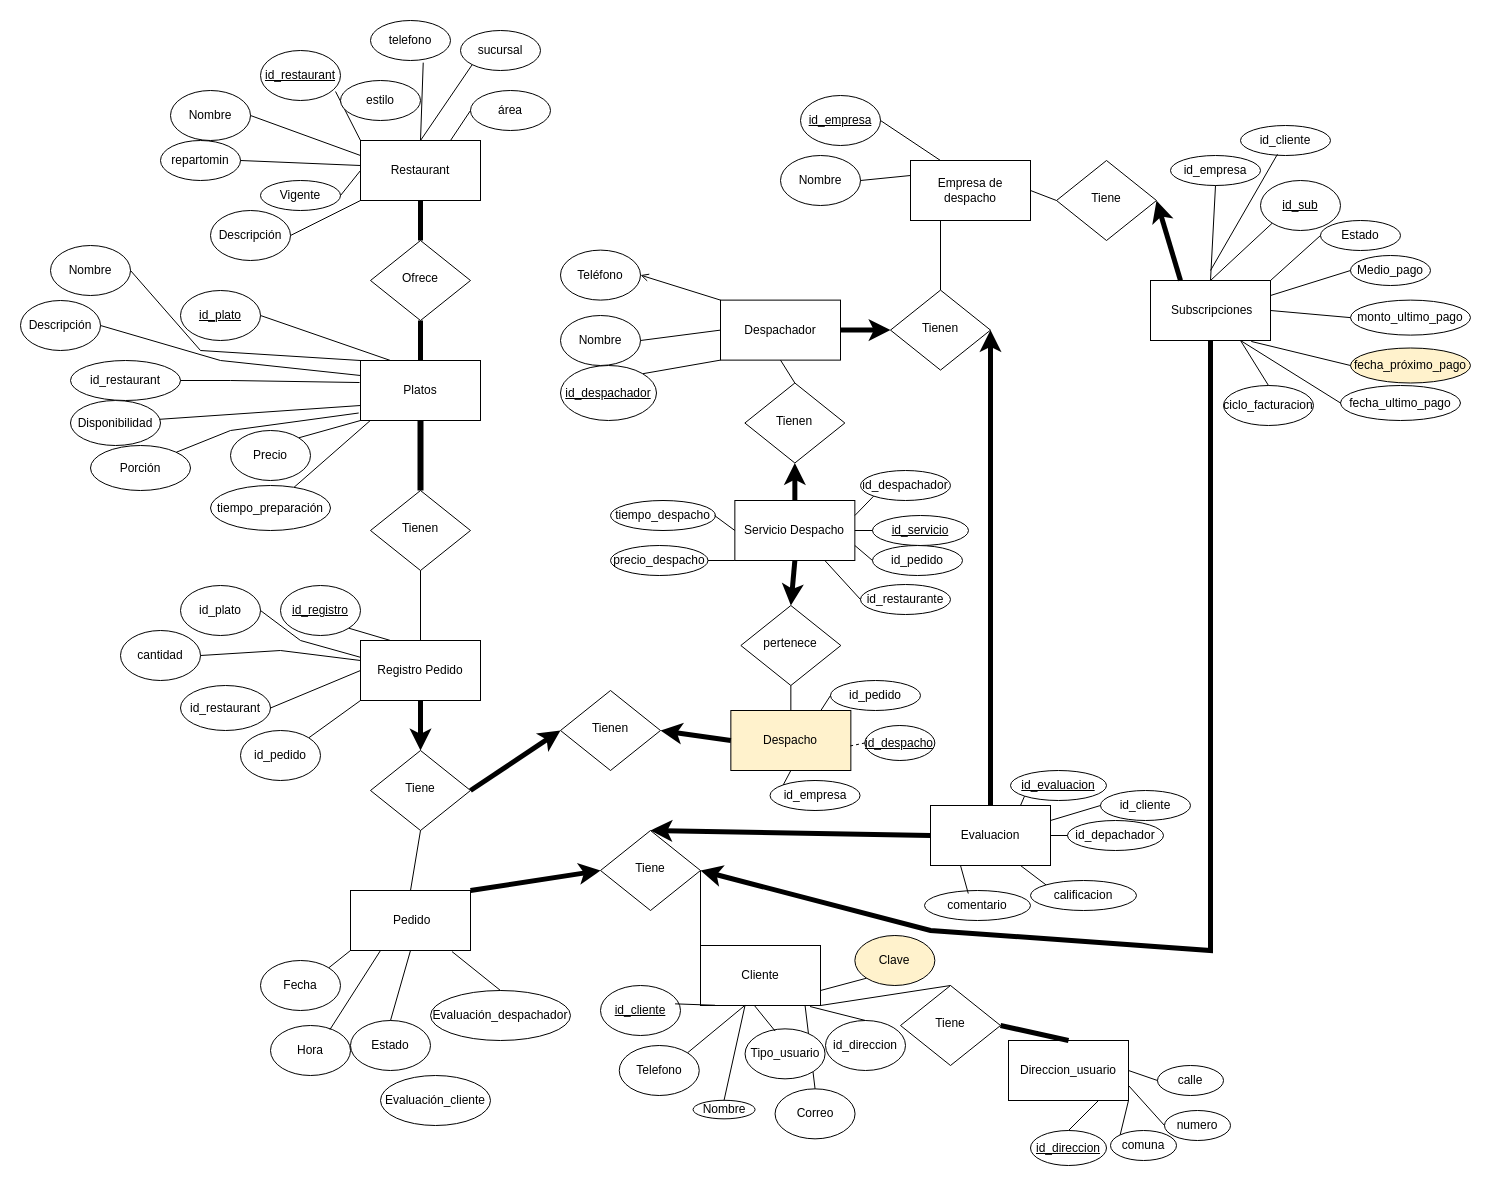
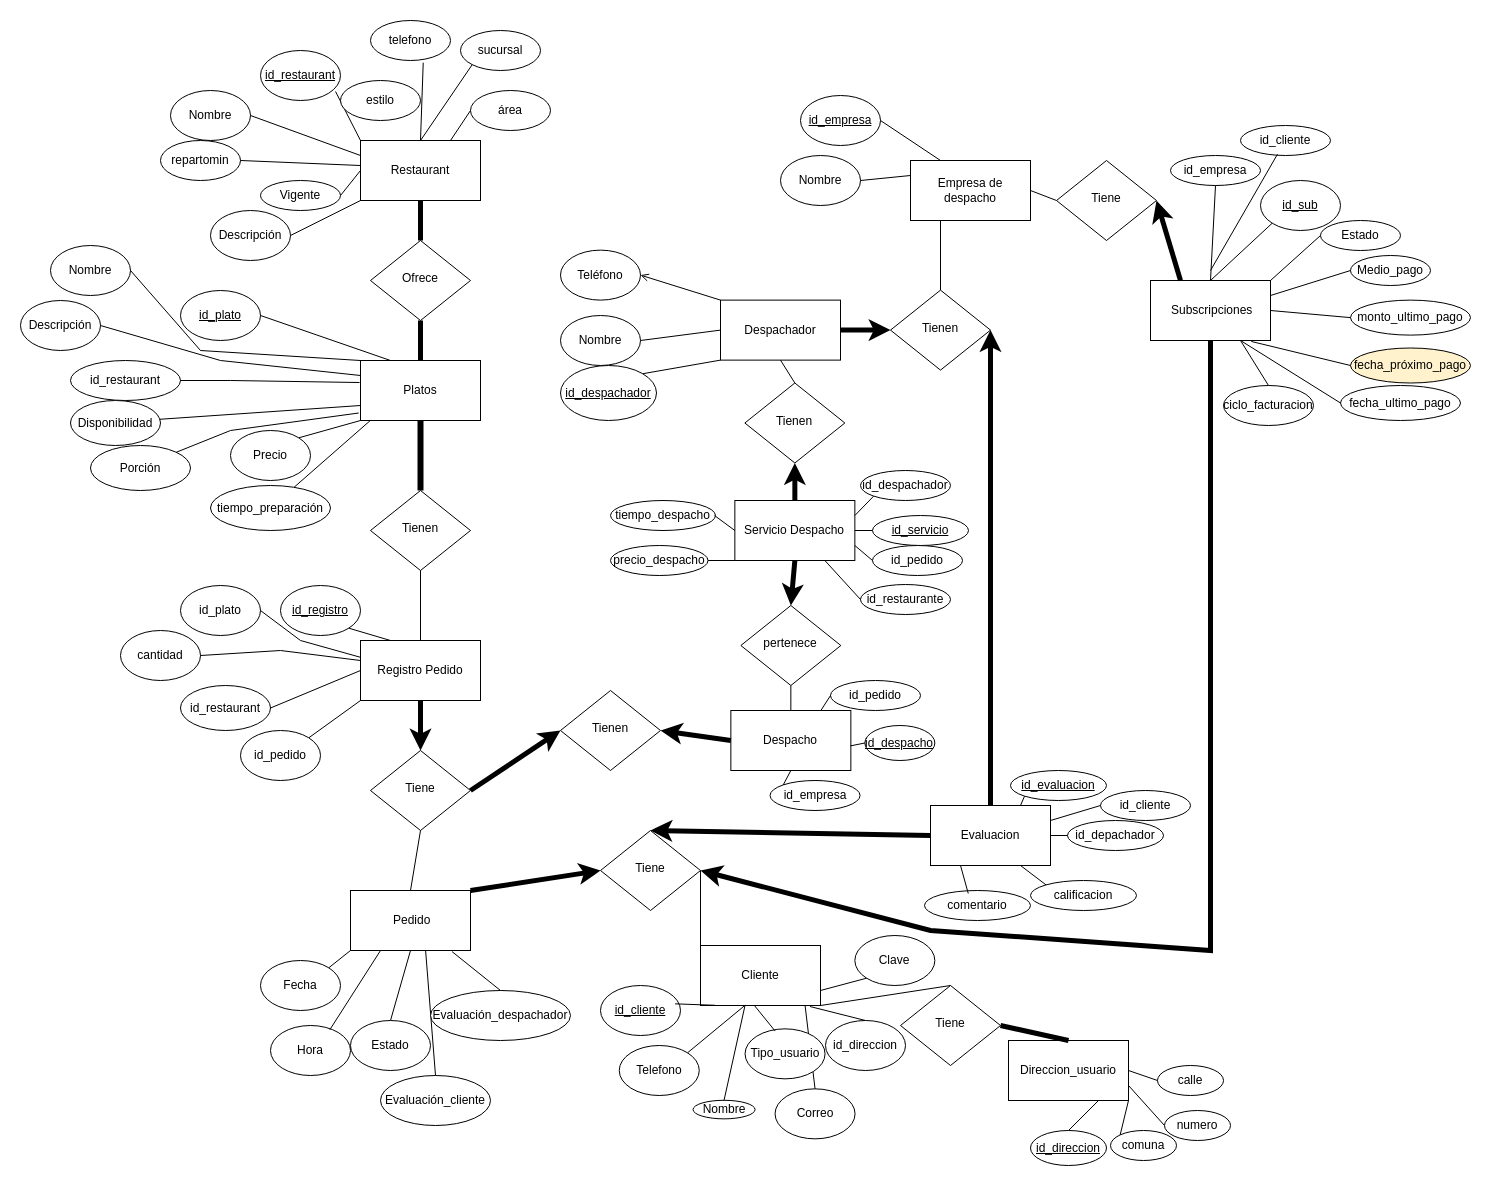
- <mxCell id="14" value="Despacho" style="rounded=0;whiteSpace=wrap;html=1;fillColor=#fff2cc;" parent="1" vertex="1"><mxGeometry x="730.35" y="710" width="120" height="60" as="geometry" /></mxCell>
+ <mxCell id="14" value="Despacho" style="rounded=0;whiteSpace=wrap;html=1;" parent="1" vertex="1"><mxGeometry x="730.35" y="710" width="120" height="60" as="geometry" /></mxCell>
- <mxCell id="99" value="" style="endArrow=none;html=1;rounded=0;entryX=0.996;entryY=0.59;entryDx=0;entryDy=0;entryPerimeter=0;exitX=0;exitY=0.5;exitDx=0;exitDy=0;dashed=1;" parent="1" source="95" target="14" edge="1"><mxGeometry width="50" height="50" relative="1" as="geometry"><mxPoint x="887.309" y="747.42" as="sourcePoint" /><mxPoint x="890.35" y="745" as="targetPoint" /></mxGeometry></mxCell>
+ <mxCell id="99" value="" style="endArrow=none;html=1;rounded=0;entryX=0.996;entryY=0.59;entryDx=0;entryDy=0;entryPerimeter=0;exitX=0;exitY=0.5;exitDx=0;exitDy=0;" parent="1" source="95" target="14" edge="1"><mxGeometry width="50" height="50" relative="1" as="geometry"><mxPoint x="887.309" y="747.42" as="sourcePoint" /><mxPoint x="890.35" y="745" as="targetPoint" /></mxGeometry></mxCell>
- <mxCell id="108" value="Clave" style="ellipse;whiteSpace=wrap;html=1;fillColor=#fff2cc;" vertex="1" parent="1"><mxGeometry x="854.35" y="935" width="80" height="50" as="geometry" /></mxCell>
+ <mxCell id="108" value="Clave" style="ellipse;whiteSpace=wrap;html=1;" vertex="1" parent="1"><mxGeometry x="854.35" y="935" width="80" height="50" as="geometry" /></mxCell>
+ <mxCell id="77" value="" style="endArrow=none;html=1;rounded=0;entryX=0.626;entryY=1.004;entryDx=0;entryDy=0;entryPerimeter=0;exitX=0.5;exitY=0;exitDx=0;exitDy=0;" parent="1" source="76" target="10" edge="1"><mxGeometry width="50" height="50" relative="1" as="geometry"><mxPoint x="440" y="1090" as="sourcePoint" /><mxPoint x="490" y="1040" as="targetPoint" /><Array as="points" /></mxGeometry></mxCell>
